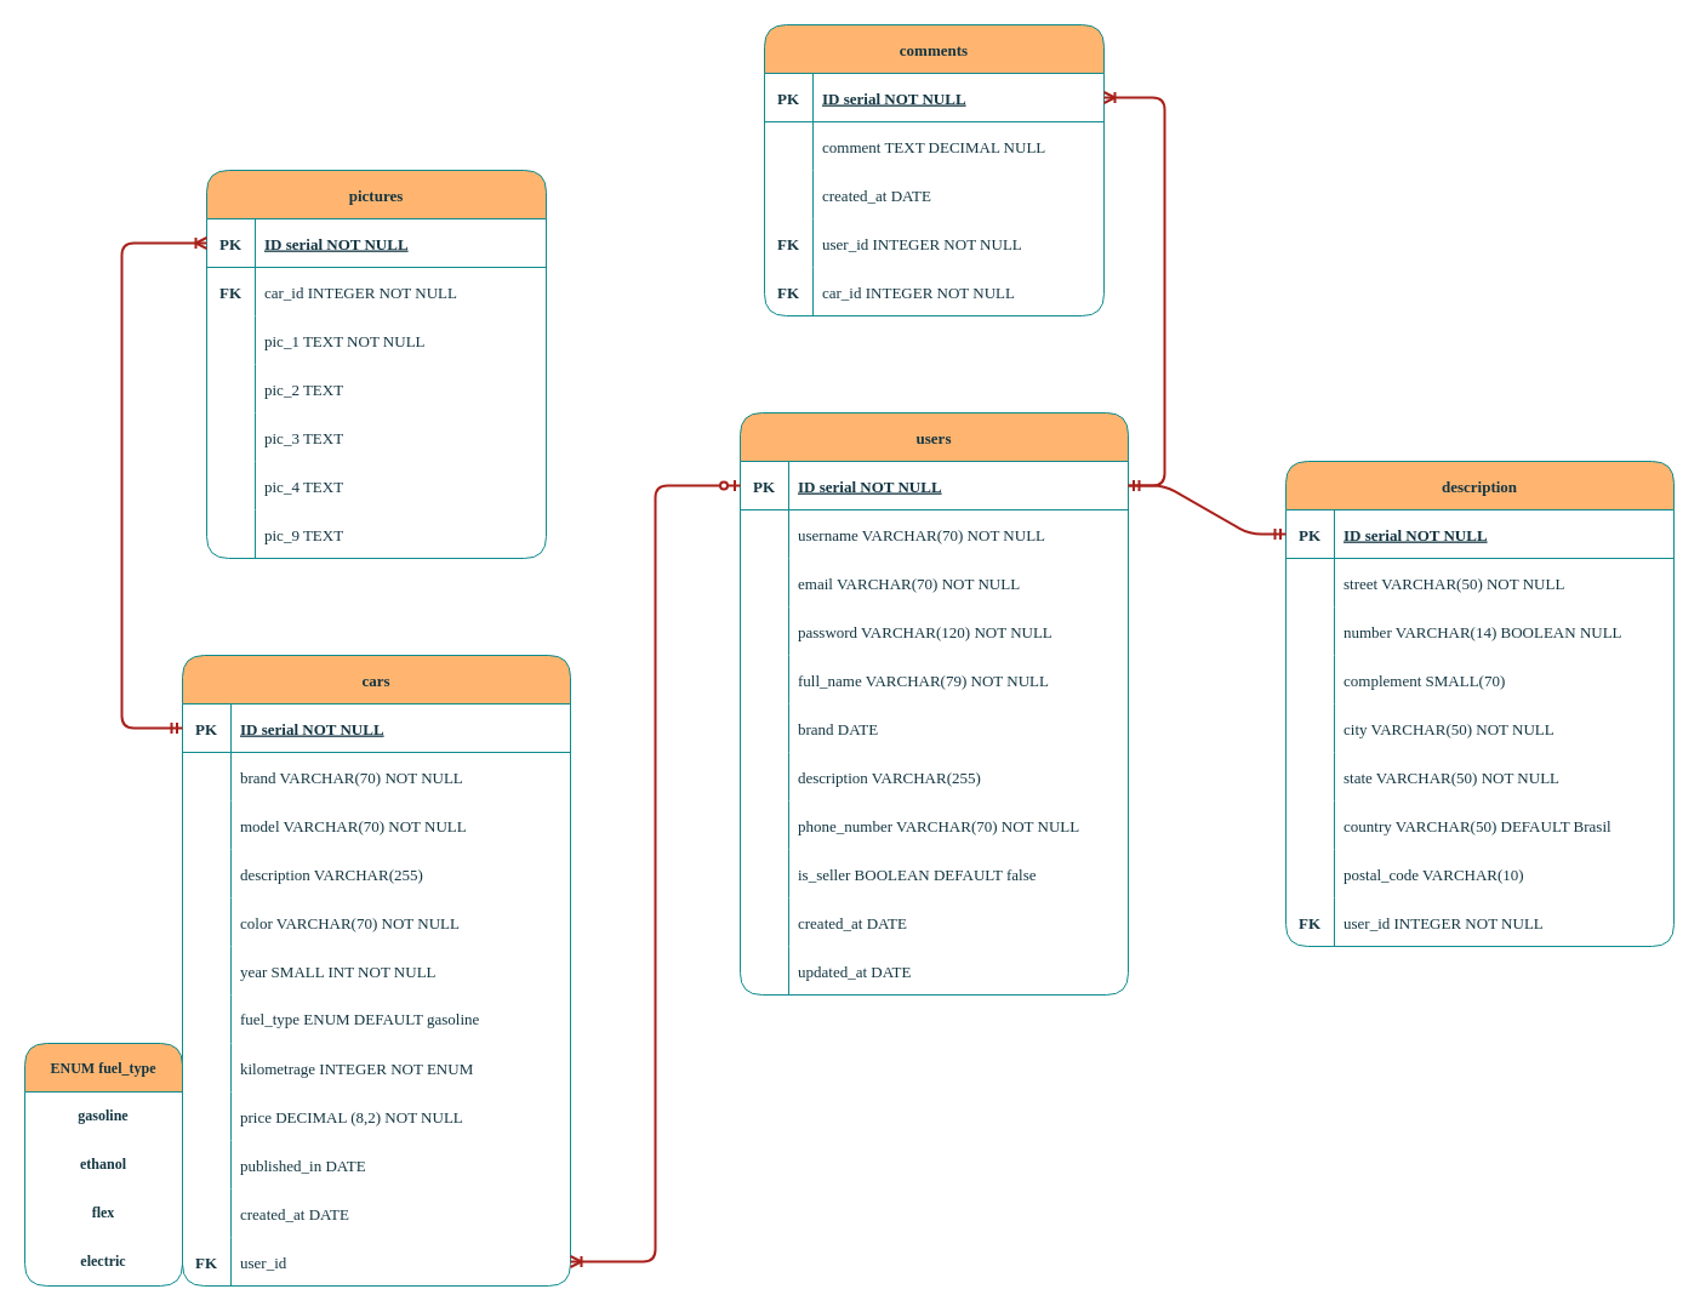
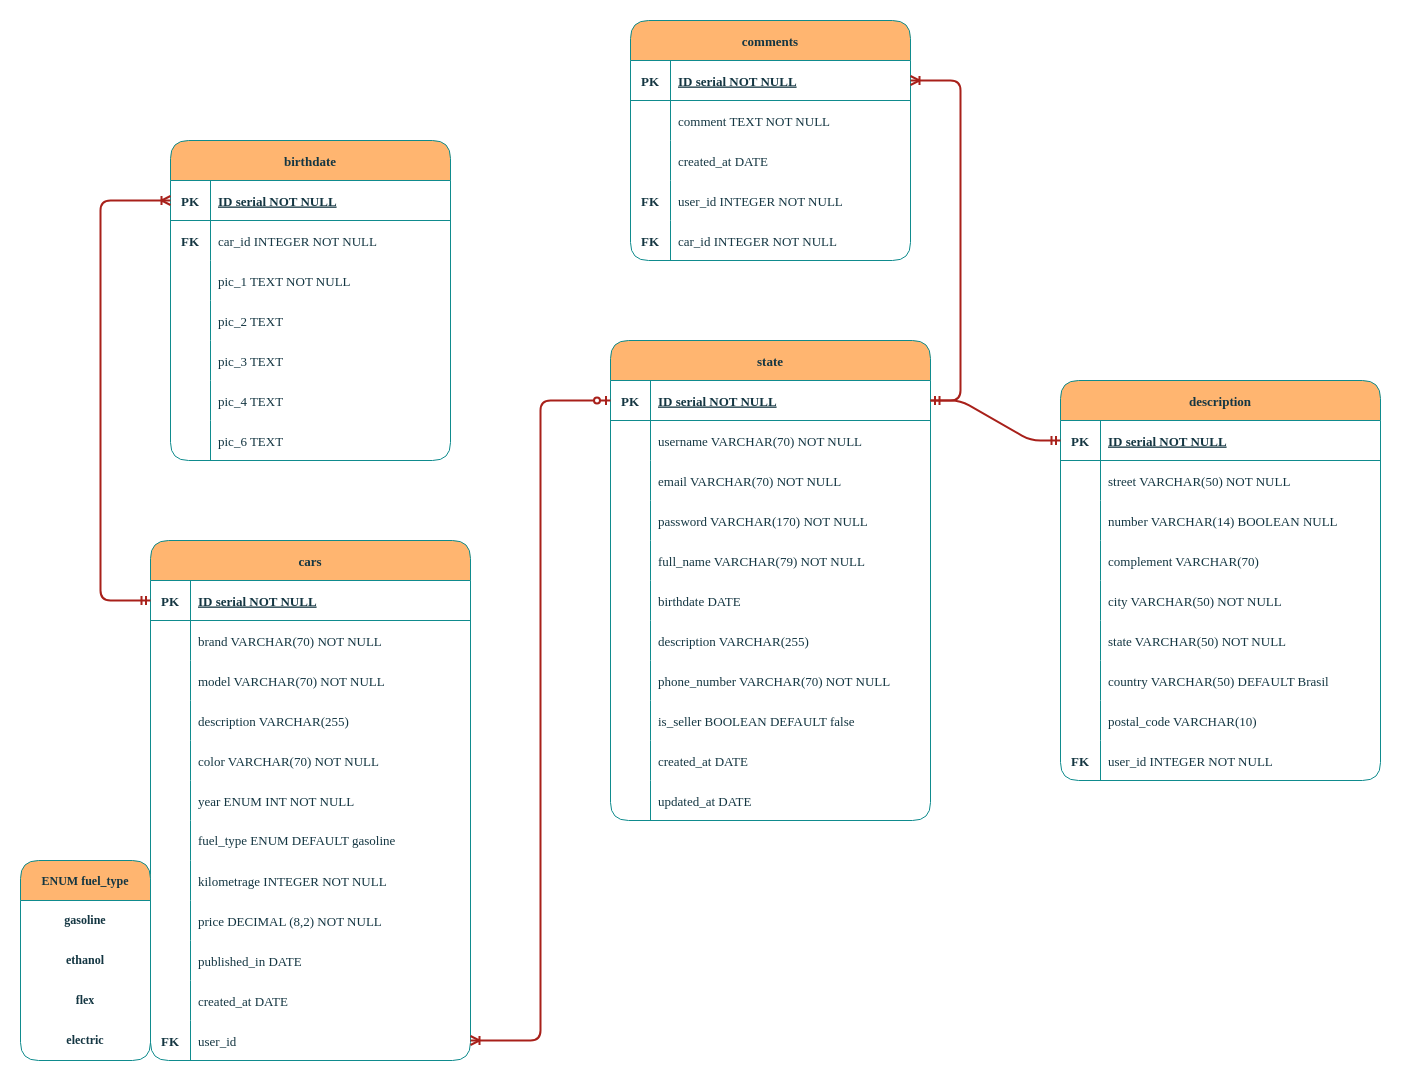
- <mxCell id="45" value="comment TEXT DECIMAL NULL" style="shape=partialRectangle;connectable=0;fillColor=none;top=0;left=0;bottom=0;right=0;align=left;spacingLeft=6;overflow=hidden;strokeColor=#0F8B8D;fontColor=#143642;fontFamily=Ubuntu;fontSource=https%3A%2F%2Ffonts.googleapis.com%2Fcss%3Ffamily%3DUbuntu;rounded=1;labelBackgroundColor=none;fontSize=13;verticalAlign=middle;labelBorderColor=none;swimlaneFillColor=none;strokeWidth=1;" parent="43" vertex="1"><mxGeometry x="40" width="240" height="40" as="geometry"><mxRectangle width="240" height="40" as="alternateBounds" /></mxGeometry></mxCell>
+ <mxCell id="45" value="comment TEXT NOT NULL" style="shape=partialRectangle;connectable=0;fillColor=none;top=0;left=0;bottom=0;right=0;align=left;spacingLeft=6;overflow=hidden;strokeColor=#0F8B8D;fontColor=#143642;fontFamily=Ubuntu;fontSource=https%3A%2F%2Ffonts.googleapis.com%2Fcss%3Ffamily%3DUbuntu;rounded=1;labelBackgroundColor=none;fontSize=13;verticalAlign=middle;labelBorderColor=none;swimlaneFillColor=none;strokeWidth=1;" parent="43" vertex="1"><mxGeometry x="40" width="240" height="40" as="geometry"><mxRectangle width="240" height="40" as="alternateBounds" /></mxGeometry></mxCell>
- <mxCell id="117" value="pictures" style="shape=table;startSize=40;container=1;collapsible=1;childLayout=tableLayout;fixedRows=1;rowLines=0;fontStyle=1;align=center;resizeLast=1;strokeColor=#0F8B8D;fontColor=#143642;fillColor=#FFB570;fontFamily=Ubuntu;fontSource=https%3A%2F%2Ffonts.googleapis.com%2Fcss%3Ffamily%3DUbuntu;rounded=1;labelBackgroundColor=none;fontSize=13;verticalAlign=middle;labelBorderColor=none;swimlaneFillColor=none;strokeWidth=1;" parent="1" vertex="1"><mxGeometry x="170" y="140" width="280" height="320" as="geometry" /></mxCell>
+ <mxCell id="117" value="birthdate" style="shape=table;startSize=40;container=1;collapsible=1;childLayout=tableLayout;fixedRows=1;rowLines=0;fontStyle=1;align=center;resizeLast=1;strokeColor=#0F8B8D;fontColor=#143642;fillColor=#FFB570;fontFamily=Ubuntu;fontSource=https%3A%2F%2Ffonts.googleapis.com%2Fcss%3Ffamily%3DUbuntu;rounded=1;labelBackgroundColor=none;fontSize=13;verticalAlign=middle;labelBorderColor=none;swimlaneFillColor=none;strokeWidth=1;" parent="1" vertex="1"><mxGeometry x="170" y="140" width="280" height="320" as="geometry" /></mxCell>
- <mxCell id="55" value="users" style="shape=table;startSize=40;container=1;collapsible=1;childLayout=tableLayout;fixedRows=1;rowLines=0;fontStyle=1;align=center;resizeLast=1;strokeColor=#0F8B8D;fontColor=#143642;fillColor=#FFB570;fontFamily=Ubuntu;fontSource=https%3A%2F%2Ffonts.googleapis.com%2Fcss%3Ffamily%3DUbuntu;rounded=1;labelBackgroundColor=none;fontSize=13;verticalAlign=middle;labelBorderColor=none;swimlaneFillColor=none;strokeWidth=1;" parent="1" vertex="1"><mxGeometry x="610" y="340" width="320" height="480" as="geometry" /></mxCell>
+ <mxCell id="55" value="state" style="shape=table;startSize=40;container=1;collapsible=1;childLayout=tableLayout;fixedRows=1;rowLines=0;fontStyle=1;align=center;resizeLast=1;strokeColor=#0F8B8D;fontColor=#143642;fillColor=#FFB570;fontFamily=Ubuntu;fontSource=https%3A%2F%2Ffonts.googleapis.com%2Fcss%3Ffamily%3DUbuntu;rounded=1;labelBackgroundColor=none;fontSize=13;verticalAlign=middle;labelBorderColor=none;swimlaneFillColor=none;strokeWidth=1;" parent="1" vertex="1"><mxGeometry x="610" y="340" width="320" height="480" as="geometry" /></mxCell>
- <mxCell id="138" value="pic_9 TEXT" style="shape=partialRectangle;connectable=0;fillColor=none;top=0;left=0;bottom=0;right=0;align=left;spacingLeft=6;overflow=hidden;strokeColor=#0F8B8D;fontColor=#143642;fontFamily=Ubuntu;fontSource=https%3A%2F%2Ffonts.googleapis.com%2Fcss%3Ffamily%3DUbuntu;rounded=1;labelBackgroundColor=none;fontSize=13;verticalAlign=middle;labelBorderColor=none;swimlaneFillColor=none;strokeWidth=1;" parent="136" vertex="1"><mxGeometry x="40" width="240" height="40" as="geometry"><mxRectangle width="240" height="40" as="alternateBounds" /></mxGeometry></mxCell>
+ <mxCell id="138" value="pic_6 TEXT" style="shape=partialRectangle;connectable=0;fillColor=none;top=0;left=0;bottom=0;right=0;align=left;spacingLeft=6;overflow=hidden;strokeColor=#0F8B8D;fontColor=#143642;fontFamily=Ubuntu;fontSource=https%3A%2F%2Ffonts.googleapis.com%2Fcss%3Ffamily%3DUbuntu;rounded=1;labelBackgroundColor=none;fontSize=13;verticalAlign=middle;labelBorderColor=none;swimlaneFillColor=none;strokeWidth=1;" parent="136" vertex="1"><mxGeometry x="40" width="240" height="40" as="geometry"><mxRectangle width="240" height="40" as="alternateBounds" /></mxGeometry></mxCell>
- <mxCell id="67" value="password VARCHAR(120) NOT NULL" style="shape=partialRectangle;connectable=0;fillColor=none;top=0;left=0;bottom=0;right=0;align=left;spacingLeft=6;overflow=hidden;strokeColor=#0F8B8D;fontColor=#143642;fontFamily=Ubuntu;fontSource=https%3A%2F%2Ffonts.googleapis.com%2Fcss%3Ffamily%3DUbuntu;rounded=1;labelBackgroundColor=none;fontSize=13;verticalAlign=middle;labelBorderColor=none;swimlaneFillColor=none;strokeWidth=1;" parent="65" vertex="1"><mxGeometry x="40" width="280" height="40" as="geometry"><mxRectangle width="280" height="40" as="alternateBounds" /></mxGeometry></mxCell>
+ <mxCell id="67" value="password VARCHAR(170) NOT NULL" style="shape=partialRectangle;connectable=0;fillColor=none;top=0;left=0;bottom=0;right=0;align=left;spacingLeft=6;overflow=hidden;strokeColor=#0F8B8D;fontColor=#143642;fontFamily=Ubuntu;fontSource=https%3A%2F%2Ffonts.googleapis.com%2Fcss%3Ffamily%3DUbuntu;rounded=1;labelBackgroundColor=none;fontSize=13;verticalAlign=middle;labelBorderColor=none;swimlaneFillColor=none;strokeWidth=1;" parent="65" vertex="1"><mxGeometry x="40" width="280" height="40" as="geometry"><mxRectangle width="280" height="40" as="alternateBounds" /></mxGeometry></mxCell>
- <mxCell id="101" value="complement SMALL(70)" style="shape=partialRectangle;connectable=0;fillColor=none;top=0;left=0;bottom=0;right=0;align=left;spacingLeft=6;overflow=hidden;strokeColor=#0F8B8D;fontColor=#143642;fontFamily=Ubuntu;fontSource=https%3A%2F%2Ffonts.googleapis.com%2Fcss%3Ffamily%3DUbuntu;rounded=1;labelBackgroundColor=none;fontSize=13;verticalAlign=middle;labelBorderColor=none;swimlaneFillColor=none;strokeWidth=1;" parent="99" vertex="1"><mxGeometry x="40" width="280" height="40" as="geometry"><mxRectangle width="280" height="40" as="alternateBounds" /></mxGeometry></mxCell>
+ <mxCell id="101" value="complement VARCHAR(70)" style="shape=partialRectangle;connectable=0;fillColor=none;top=0;left=0;bottom=0;right=0;align=left;spacingLeft=6;overflow=hidden;strokeColor=#0F8B8D;fontColor=#143642;fontFamily=Ubuntu;fontSource=https%3A%2F%2Ffonts.googleapis.com%2Fcss%3Ffamily%3DUbuntu;rounded=1;labelBackgroundColor=none;fontSize=13;verticalAlign=middle;labelBorderColor=none;swimlaneFillColor=none;strokeWidth=1;" parent="99" vertex="1"><mxGeometry x="40" width="280" height="40" as="geometry"><mxRectangle width="280" height="40" as="alternateBounds" /></mxGeometry></mxCell>
- <mxCell id="73" value="brand DATE" style="shape=partialRectangle;connectable=0;fillColor=none;top=0;left=0;bottom=0;right=0;align=left;spacingLeft=6;overflow=hidden;strokeColor=#0F8B8D;fontColor=#143642;fontFamily=Ubuntu;fontSource=https%3A%2F%2Ffonts.googleapis.com%2Fcss%3Ffamily%3DUbuntu;rounded=1;labelBackgroundColor=none;fontSize=13;verticalAlign=middle;labelBorderColor=none;swimlaneFillColor=none;strokeWidth=1;" parent="71" vertex="1"><mxGeometry x="40" width="280" height="40" as="geometry"><mxRectangle width="280" height="40" as="alternateBounds" /></mxGeometry></mxCell>
+ <mxCell id="73" value="birthdate DATE" style="shape=partialRectangle;connectable=0;fillColor=none;top=0;left=0;bottom=0;right=0;align=left;spacingLeft=6;overflow=hidden;strokeColor=#0F8B8D;fontColor=#143642;fontFamily=Ubuntu;fontSource=https%3A%2F%2Ffonts.googleapis.com%2Fcss%3Ffamily%3DUbuntu;rounded=1;labelBackgroundColor=none;fontSize=13;verticalAlign=middle;labelBorderColor=none;swimlaneFillColor=none;strokeWidth=1;" parent="71" vertex="1"><mxGeometry x="40" width="280" height="40" as="geometry"><mxRectangle width="280" height="40" as="alternateBounds" /></mxGeometry></mxCell>
- <mxCell id="20" value="year SMALL INT NOT NULL" style="shape=partialRectangle;connectable=0;fillColor=none;top=0;left=0;bottom=0;right=0;align=left;spacingLeft=6;overflow=hidden;strokeColor=#0F8B8D;fontColor=#143642;fontFamily=Ubuntu;fontSource=https%3A%2F%2Ffonts.googleapis.com%2Fcss%3Ffamily%3DUbuntu;rounded=1;labelBackgroundColor=none;fontSize=13;verticalAlign=middle;labelBorderColor=none;swimlaneFillColor=none;strokeWidth=1;" parent="18" vertex="1"><mxGeometry x="40" width="280" height="40" as="geometry"><mxRectangle width="280" height="40" as="alternateBounds" /></mxGeometry></mxCell>
+ <mxCell id="20" value="year ENUM INT NOT NULL" style="shape=partialRectangle;connectable=0;fillColor=none;top=0;left=0;bottom=0;right=0;align=left;spacingLeft=6;overflow=hidden;strokeColor=#0F8B8D;fontColor=#143642;fontFamily=Ubuntu;fontSource=https%3A%2F%2Ffonts.googleapis.com%2Fcss%3Ffamily%3DUbuntu;rounded=1;labelBackgroundColor=none;fontSize=13;verticalAlign=middle;labelBorderColor=none;swimlaneFillColor=none;strokeWidth=1;" parent="18" vertex="1"><mxGeometry x="40" width="280" height="40" as="geometry"><mxRectangle width="280" height="40" as="alternateBounds" /></mxGeometry></mxCell>
- <mxCell id="26" value="kilometrage INTEGER NOT ENUM" style="shape=partialRectangle;connectable=0;fillColor=none;top=0;left=0;bottom=0;right=0;align=left;spacingLeft=6;overflow=hidden;strokeColor=#0F8B8D;fontColor=#143642;fontFamily=Ubuntu;fontSource=https%3A%2F%2Ffonts.googleapis.com%2Fcss%3Ffamily%3DUbuntu;rounded=1;labelBackgroundColor=none;fontSize=13;verticalAlign=middle;labelBorderColor=none;swimlaneFillColor=none;strokeWidth=1;fontStyle=0" parent="24" vertex="1"><mxGeometry x="40" width="280" height="40" as="geometry"><mxRectangle width="280" height="40" as="alternateBounds" /></mxGeometry></mxCell>
+ <mxCell id="26" value="kilometrage INTEGER NOT NULL" style="shape=partialRectangle;connectable=0;fillColor=none;top=0;left=0;bottom=0;right=0;align=left;spacingLeft=6;overflow=hidden;strokeColor=#0F8B8D;fontColor=#143642;fontFamily=Ubuntu;fontSource=https%3A%2F%2Ffonts.googleapis.com%2Fcss%3Ffamily%3DUbuntu;rounded=1;labelBackgroundColor=none;fontSize=13;verticalAlign=middle;labelBorderColor=none;swimlaneFillColor=none;strokeWidth=1;fontStyle=0" parent="24" vertex="1"><mxGeometry x="40" width="280" height="40" as="geometry"><mxRectangle width="280" height="40" as="alternateBounds" /></mxGeometry></mxCell>
